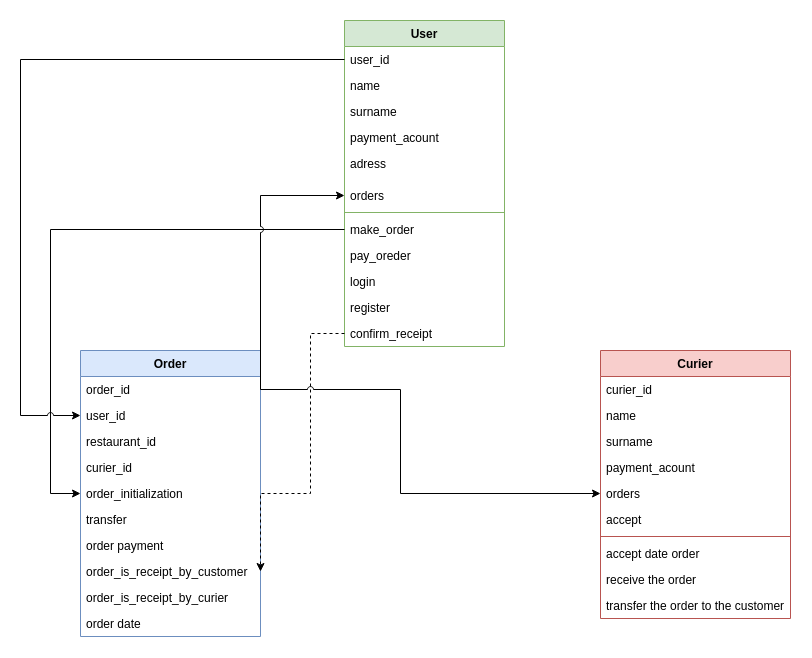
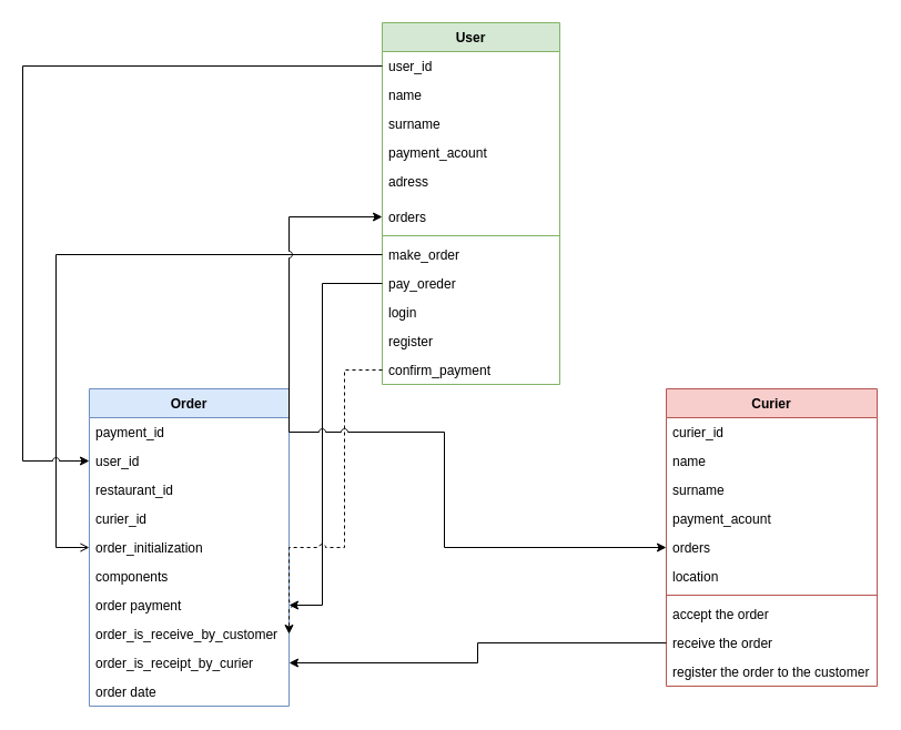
- <mxCell id="14" value="confirm_receipt" style="text;strokeColor=none;fillColor=none;align=left;verticalAlign=top;spacingLeft=4;spacingRight=4;overflow=hidden;rotatable=0;points=[[0,0.5],[1,0.5]];portConstraint=eastwest;" parent="2" vertex="1"><mxGeometry y="300" width="160" height="26" as="geometry" /></mxCell>
+ <mxCell id="14" value="confirm_payment" style="text;strokeColor=none;fillColor=none;align=left;verticalAlign=top;spacingLeft=4;spacingRight=4;overflow=hidden;rotatable=0;points=[[0,0.5],[1,0.5]];portConstraint=eastwest;" parent="2" vertex="1"><mxGeometry y="300" width="160" height="26" as="geometry" /></mxCell>
+ <mxCell id="38" style="edgeStyle=orthogonalEdgeStyle;rounded=0;orthogonalLoop=1;jettySize=auto;html=1;exitX=0;exitY=0.5;exitDx=0;exitDy=0;entryX=1;entryY=0.5;entryDx=0;entryDy=0;" parent="1" source="11" target="22" edge="1"><mxGeometry relative="1" as="geometry"><Array as="points"><mxPoint x="290" y="255" /><mxPoint x="290" y="545" /></Array></mxGeometry></mxCell>
- <mxCell id="16" value="order_id" style="text;strokeColor=none;fillColor=none;align=left;verticalAlign=top;spacingLeft=4;spacingRight=4;overflow=hidden;rotatable=0;points=[[0,0.5],[1,0.5]];portConstraint=eastwest;" parent="15" vertex="1"><mxGeometry y="26" width="180" height="26" as="geometry" /></mxCell>
+ <mxCell id="16" value="payment_id" style="text;strokeColor=none;fillColor=none;align=left;verticalAlign=top;spacingLeft=4;spacingRight=4;overflow=hidden;rotatable=0;points=[[0,0.5],[1,0.5]];portConstraint=eastwest;" parent="15" vertex="1"><mxGeometry y="26" width="180" height="26" as="geometry" /></mxCell>
- <mxCell id="37" style="edgeStyle=orthogonalEdgeStyle;rounded=0;orthogonalLoop=1;jettySize=auto;html=1;exitX=0;exitY=0.5;exitDx=0;exitDy=0;entryX=0;entryY=0.5;entryDx=0;entryDy=0;" parent="1" source="10" target="20" edge="1"><mxGeometry relative="1" as="geometry"><Array as="points"><mxPoint x="50" y="229" /><mxPoint x="50" y="493" /></Array></mxGeometry></mxCell>
+ <mxCell id="37" style="edgeStyle=orthogonalEdgeStyle;rounded=0;orthogonalLoop=1;jettySize=auto;html=1;exitX=0;exitY=0.5;exitDx=0;exitDy=0;entryX=0;entryY=0.5;entryDx=0;entryDy=0;endArrow=open;" parent="1" source="10" target="20" edge="1"><mxGeometry relative="1" as="geometry"><Array as="points"><mxPoint x="50" y="229" /><mxPoint x="50" y="493" /></Array></mxGeometry></mxCell>
- <mxCell id="21" value="transfer" style="text;strokeColor=none;fillColor=none;align=left;verticalAlign=top;spacingLeft=4;spacingRight=4;overflow=hidden;rotatable=0;points=[[0,0.5],[1,0.5]];portConstraint=eastwest;" parent="15" vertex="1"><mxGeometry y="156" width="180" height="26" as="geometry" /></mxCell>
+ <mxCell id="21" value="components" style="text;strokeColor=none;fillColor=none;align=left;verticalAlign=top;spacingLeft=4;spacingRight=4;overflow=hidden;rotatable=0;points=[[0,0.5],[1,0.5]];portConstraint=eastwest;" parent="15" vertex="1"><mxGeometry y="156" width="180" height="26" as="geometry" /></mxCell>
- <mxCell id="32" value="accept" style="text;strokeColor=none;fillColor=none;align=left;verticalAlign=top;spacingLeft=4;spacingRight=4;overflow=hidden;rotatable=0;points=[[0,0.5],[1,0.5]];portConstraint=eastwest;" parent="26" vertex="1"><mxGeometry y="156" width="190" height="26" as="geometry" /></mxCell>
+ <mxCell id="32" value="location" style="text;strokeColor=none;fillColor=none;align=left;verticalAlign=top;spacingLeft=4;spacingRight=4;overflow=hidden;rotatable=0;points=[[0,0.5],[1,0.5]];portConstraint=eastwest;" parent="26" vertex="1"><mxGeometry y="156" width="190" height="26" as="geometry" /></mxCell>
- <mxCell id="34" value="accept date order&#10;" style="text;strokeColor=none;fillColor=none;align=left;verticalAlign=top;spacingLeft=4;spacingRight=4;overflow=hidden;rotatable=0;points=[[0,0.5],[1,0.5]];portConstraint=eastwest;" parent="26" vertex="1"><mxGeometry y="190" width="190" height="26" as="geometry" /></mxCell>
+ <mxCell id="34" value="accept the order&#10;" style="text;strokeColor=none;fillColor=none;align=left;verticalAlign=top;spacingLeft=4;spacingRight=4;overflow=hidden;rotatable=0;points=[[0,0.5],[1,0.5]];portConstraint=eastwest;" parent="26" vertex="1"><mxGeometry y="190" width="190" height="26" as="geometry" /></mxCell>
- <mxCell id="23" value="order_is_receipt_by_customer" style="text;strokeColor=none;fillColor=none;align=left;verticalAlign=top;spacingLeft=4;spacingRight=4;overflow=hidden;rotatable=0;points=[[0,0.5],[1,0.5]];portConstraint=eastwest;" parent="15" vertex="1"><mxGeometry y="208" width="180" height="26" as="geometry" /></mxCell>
+ <mxCell id="23" value="order_is_receive_by_customer" style="text;strokeColor=none;fillColor=none;align=left;verticalAlign=top;spacingLeft=4;spacingRight=4;overflow=hidden;rotatable=0;points=[[0,0.5],[1,0.5]];portConstraint=eastwest;" parent="15" vertex="1"><mxGeometry y="208" width="180" height="26" as="geometry" /></mxCell>
+ <mxCell id="43" style="edgeStyle=orthogonalEdgeStyle;rounded=0;jumpStyle=arc;orthogonalLoop=1;jettySize=auto;html=1;exitX=0;exitY=0.5;exitDx=0;exitDy=0;entryX=1;entryY=0.5;entryDx=0;entryDy=0;" parent="1" source="35" target="24" edge="1"><mxGeometry relative="1" as="geometry" /></mxCell>
- <mxCell id="36" value="transfer the order to the customer" style="text;strokeColor=none;fillColor=none;align=left;verticalAlign=top;spacingLeft=4;spacingRight=4;overflow=hidden;rotatable=0;points=[[0,0.5],[1,0.5]];portConstraint=eastwest;" parent="26" vertex="1"><mxGeometry y="242" width="190" height="26" as="geometry" /></mxCell>
+ <mxCell id="36" value="register the order to the customer" style="text;strokeColor=none;fillColor=none;align=left;verticalAlign=top;spacingLeft=4;spacingRight=4;overflow=hidden;rotatable=0;points=[[0,0.5],[1,0.5]];portConstraint=eastwest;" parent="26" vertex="1"><mxGeometry y="242" width="190" height="26" as="geometry" /></mxCell>
